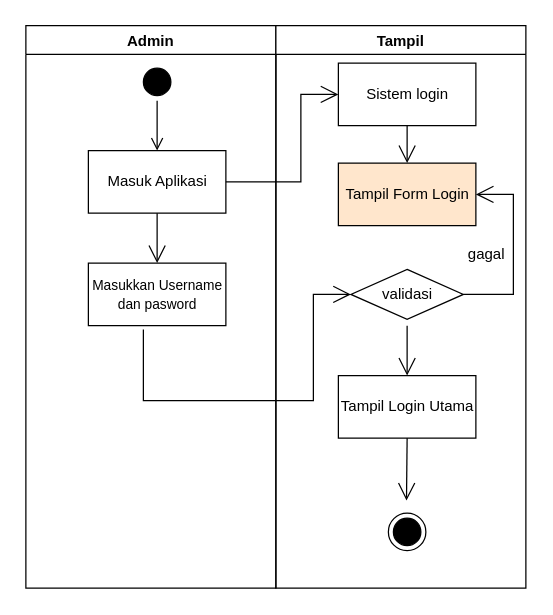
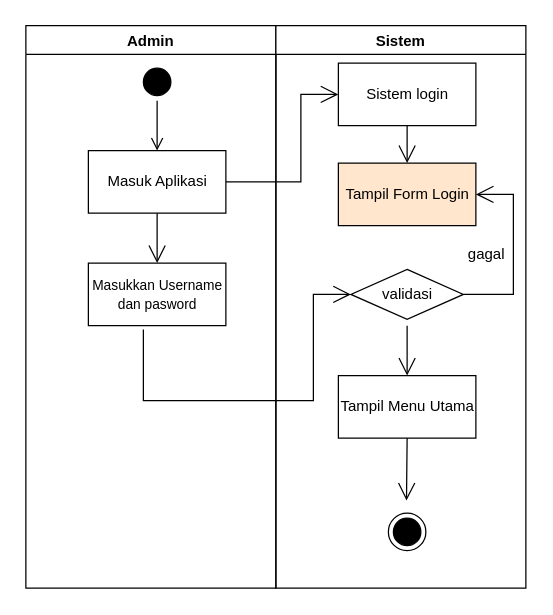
- <mxCell id="8" value="Tampil" style="swimlane;" parent="1" vertex="1"><mxGeometry x="220" y="20" width="200" height="450" as="geometry" /></mxCell>
+ <mxCell id="8" value="Sistem" style="swimlane;" parent="1" vertex="1"><mxGeometry x="220" y="20" width="200" height="450" as="geometry" /></mxCell>
- <mxCell id="16" value="Tampil Login Utama" style="html=1;" parent="8" vertex="1"><mxGeometry x="50" y="280" width="110" height="50" as="geometry" /></mxCell>
+ <mxCell id="16" value="Tampil Menu Utama" style="html=1;" parent="8" vertex="1"><mxGeometry x="50" y="280" width="110" height="50" as="geometry" /></mxCell>
